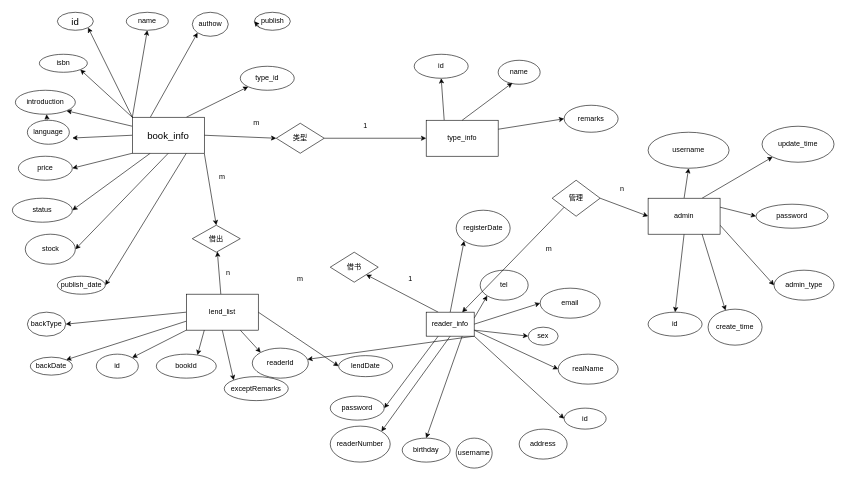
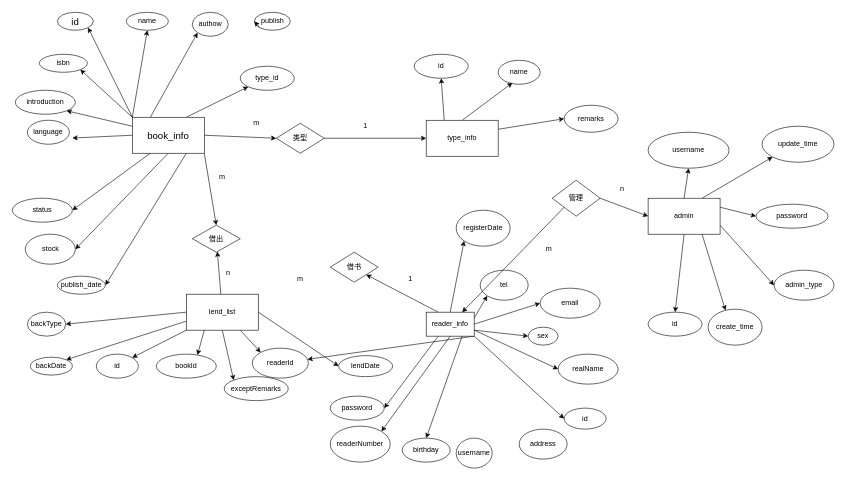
- <mxCell id="22" value="" style="edgeStyle=none;html=1;" edge="1" parent="1" source="23" target="21"><mxGeometry relative="1" as="geometry" /></mxCell>
- <mxCell id="8" style="edgeStyle=none;html=1;exitX=0;exitY=1;exitDx=0;exitDy=0;entryX=1;entryY=0.5;entryDx=0;entryDy=0;" edge="1" parent="1" source="15" target="24"><mxGeometry relative="1" as="geometry" /></mxCell>
- <mxCell id="24" value="price" style="ellipse;whiteSpace=wrap;html=1;" vertex="1" parent="1"><mxGeometry x="30" y="260" width="90" height="40" as="geometry" /></mxCell>
